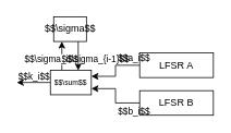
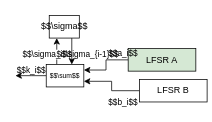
- <mxCell id="3" value="LFSR A" style="rounded=0;whiteSpace=wrap;html=1;" parent="1" vertex="1"><mxGeometry x="170" y="64" width="90" height="30" as="geometry" /></mxCell>
+ <mxCell id="3" value="LFSR A" style="rounded=0;whiteSpace=wrap;html=1;fillColor=#d5e8d4;" parent="1" vertex="1"><mxGeometry x="170" y="64" width="90" height="30" as="geometry" /></mxCell>
- <mxCell id="5" value="LFSR B" style="rounded=0;whiteSpace=wrap;html=1;" parent="1" vertex="1"><mxGeometry x="170" y="110" width="90" height="30" as="geometry" /></mxCell>
+ <mxCell id="5" value="LFSR B" style="rounded=0;whiteSpace=wrap;html=1;" parent="1" vertex="1"><mxGeometry x="185" y="105" width="90" height="30" as="geometry" /></mxCell>
